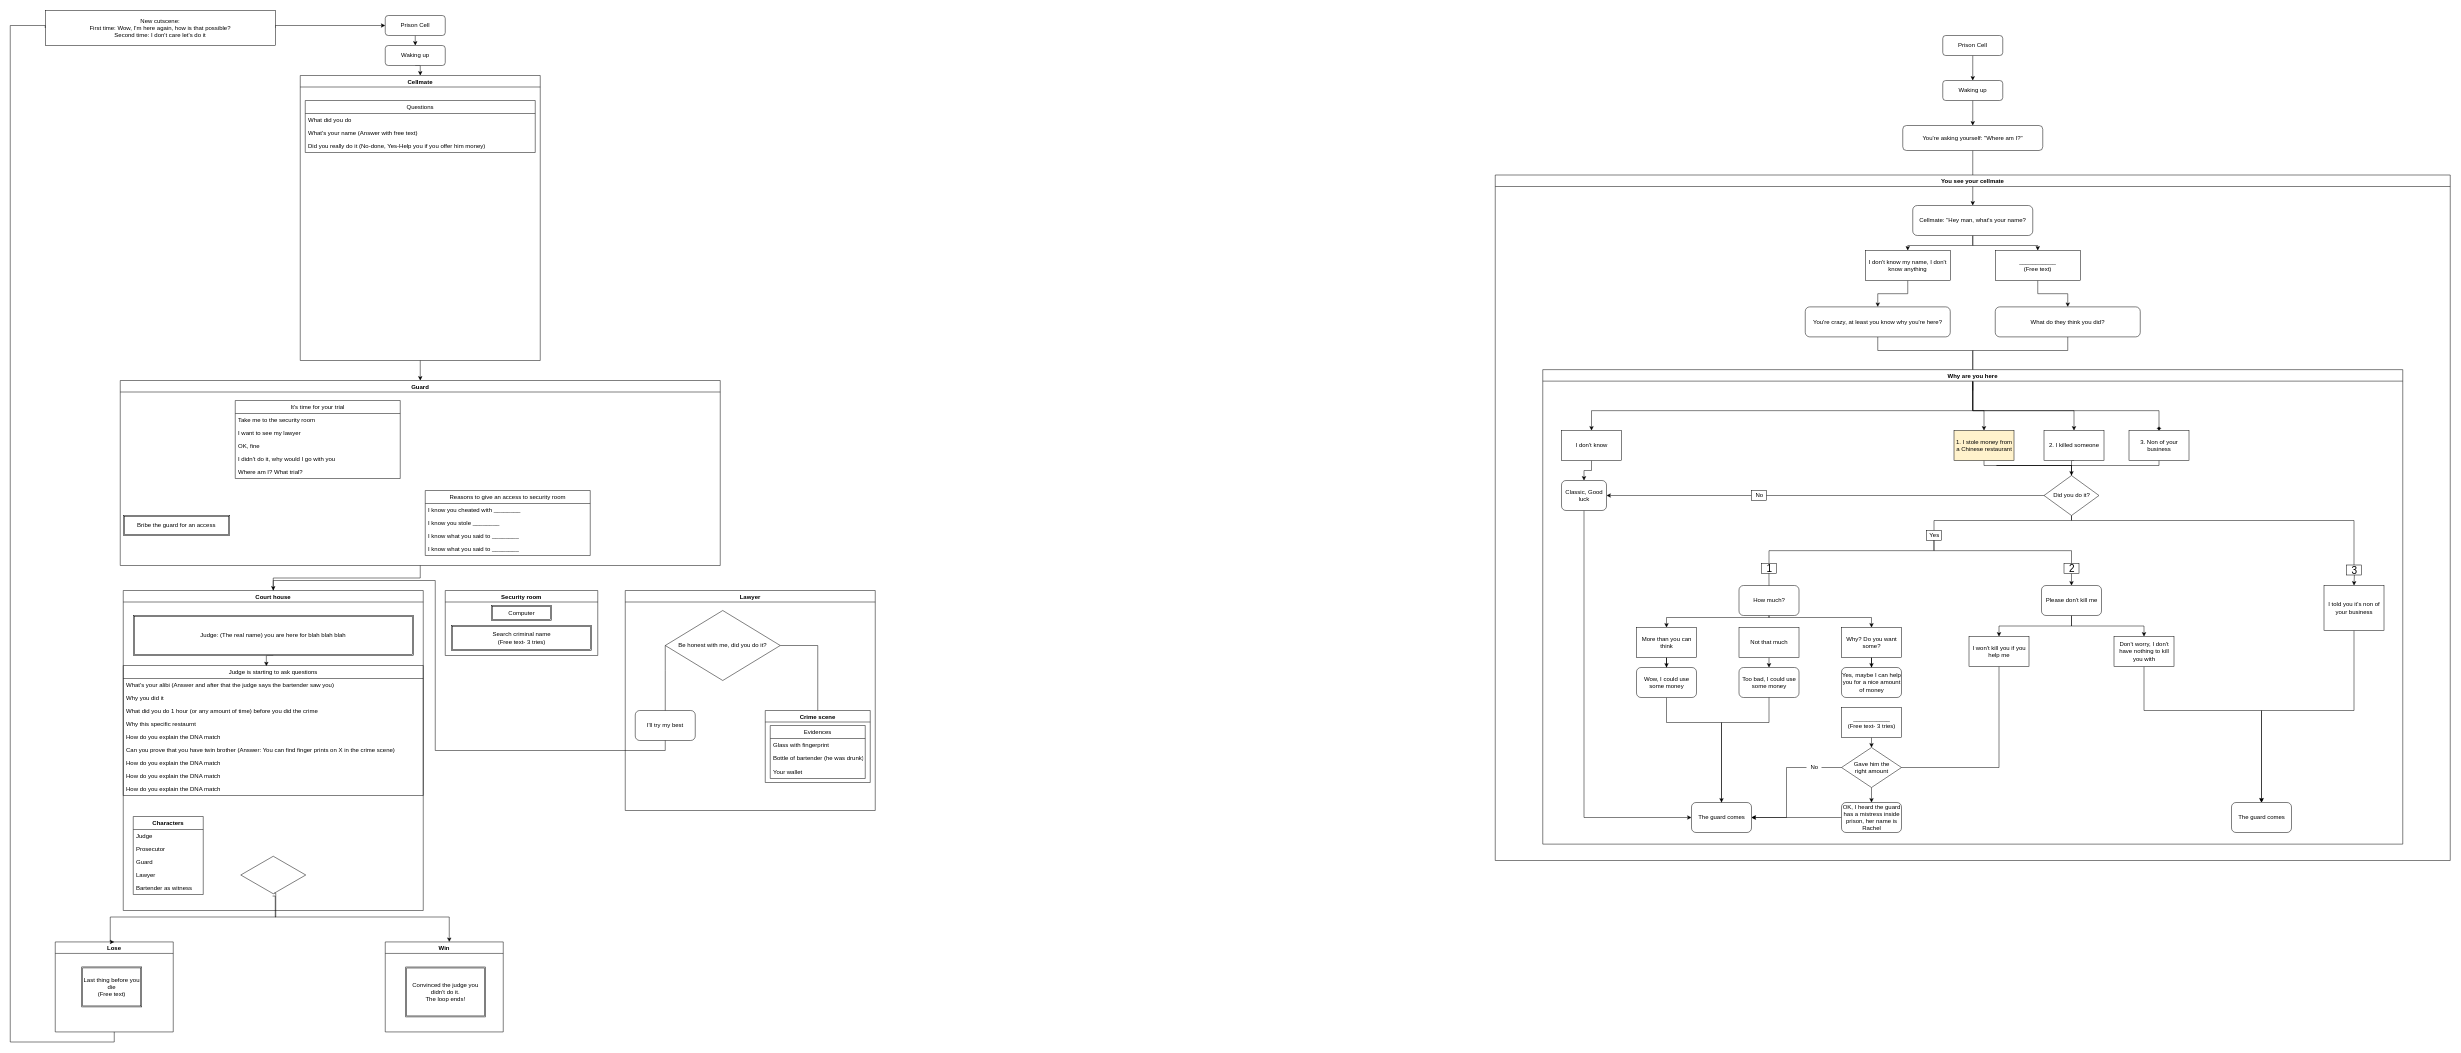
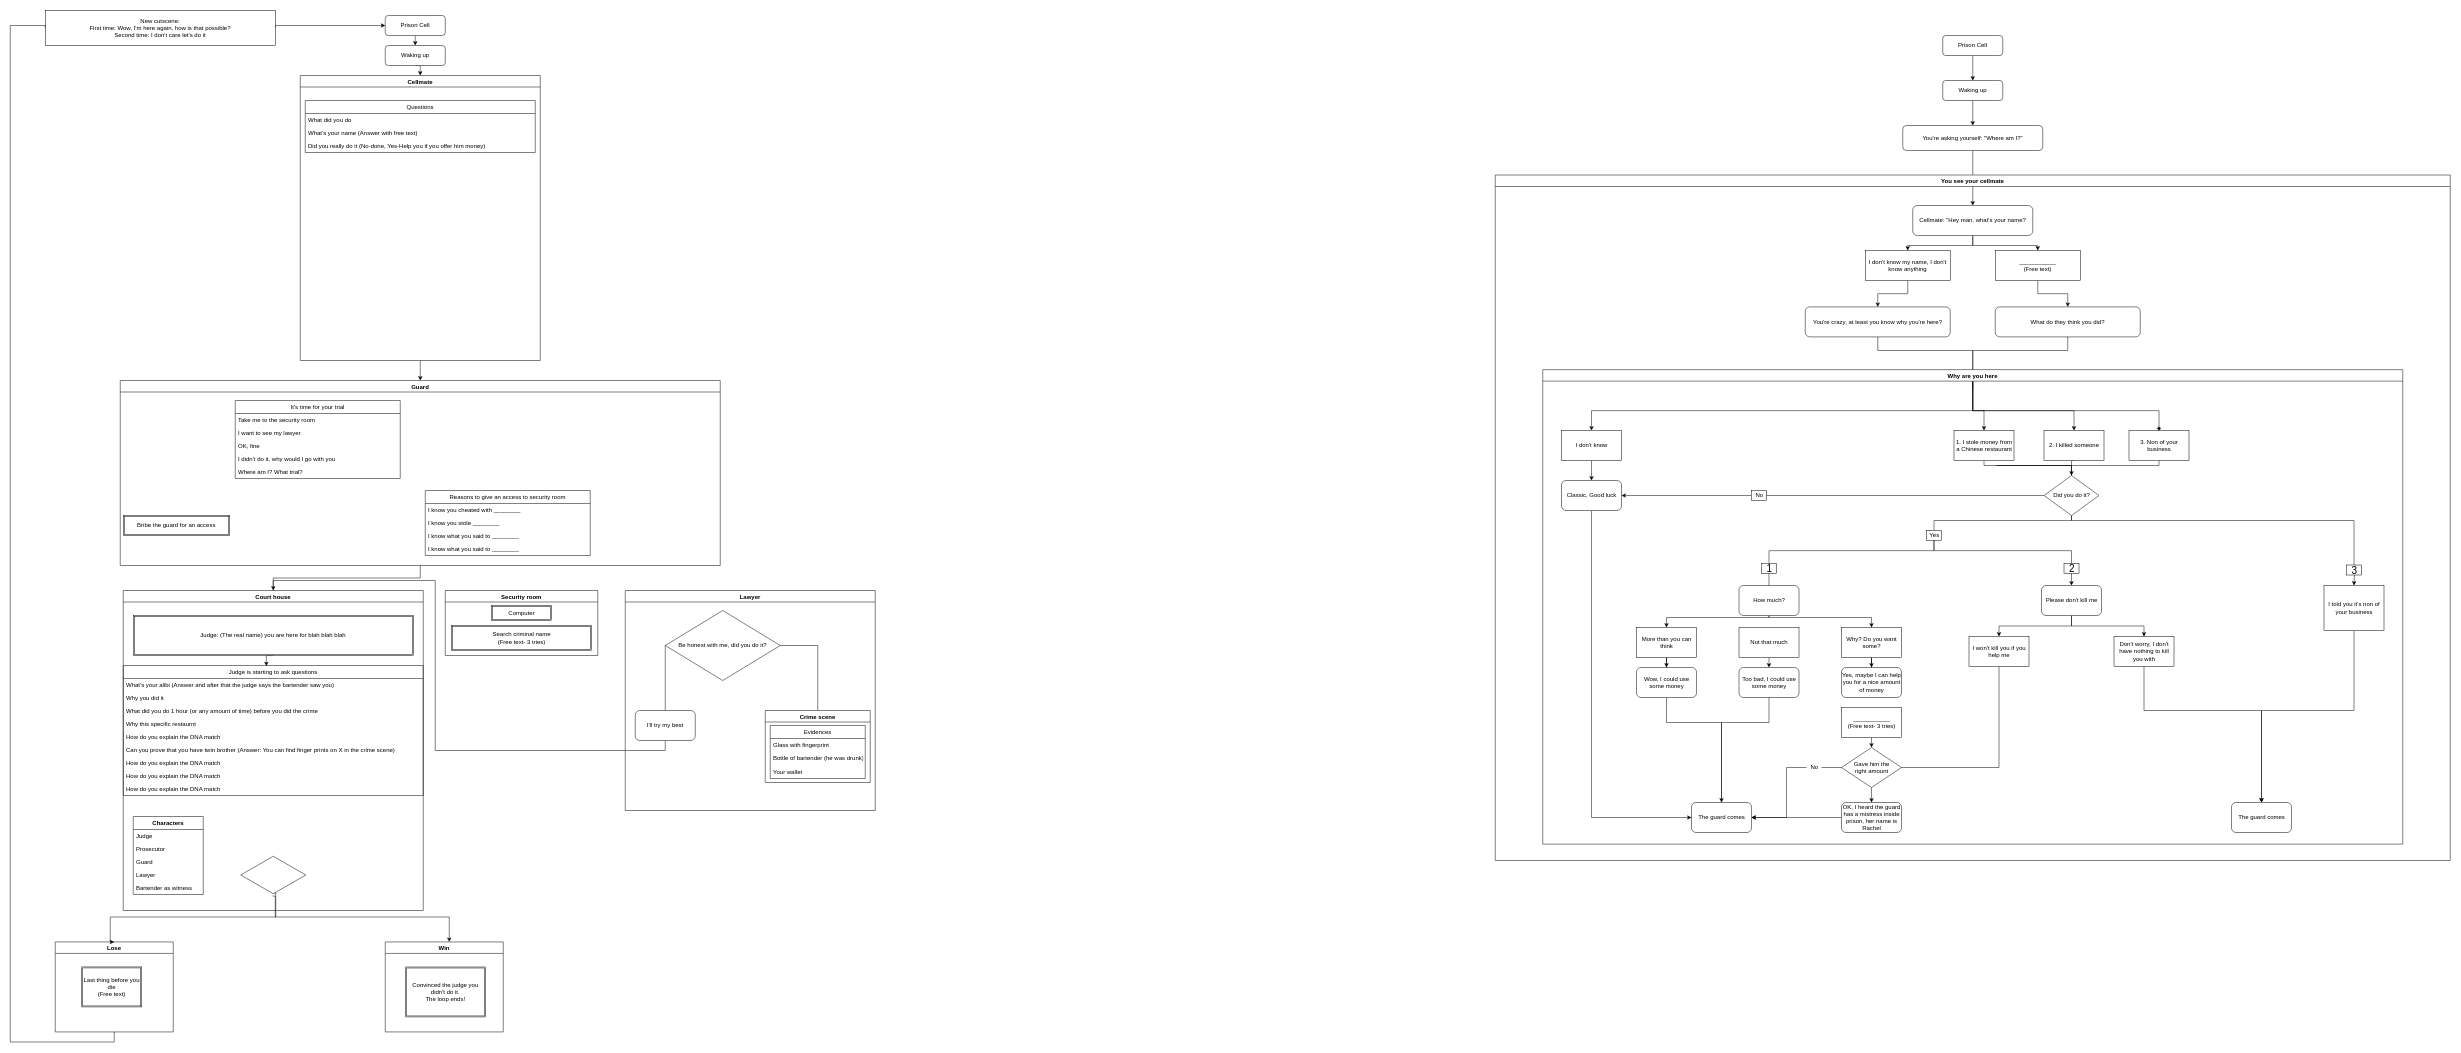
- <mxCell id="88" value="1. I stole money from a Chinese restaurant" style="rounded=0;whiteSpace=wrap;html=1;fillColor=#fff2cc;" vertex="1" parent="84"><mxGeometry x="822.5" y="121.75" width="120" height="60" as="geometry" /></mxCell>
+ <mxCell id="88" value="1. I stole money from a Chinese restaurant" style="rounded=0;whiteSpace=wrap;html=1;" vertex="1" parent="84"><mxGeometry x="822.5" y="121.75" width="120" height="60" as="geometry" /></mxCell>
- <mxCell id="94" value="Classic, Good luck" style="rounded=1;whiteSpace=wrap;html=1;" vertex="1" parent="84"><mxGeometry x="37.5" y="221.75" width="90" height="60" as="geometry" /></mxCell>
+ <mxCell id="94" value="Classic, Good luck" style="rounded=1;whiteSpace=wrap;html=1;" vertex="1" parent="84"><mxGeometry x="37.5" y="221.75" width="120" height="60" as="geometry" /></mxCell>
